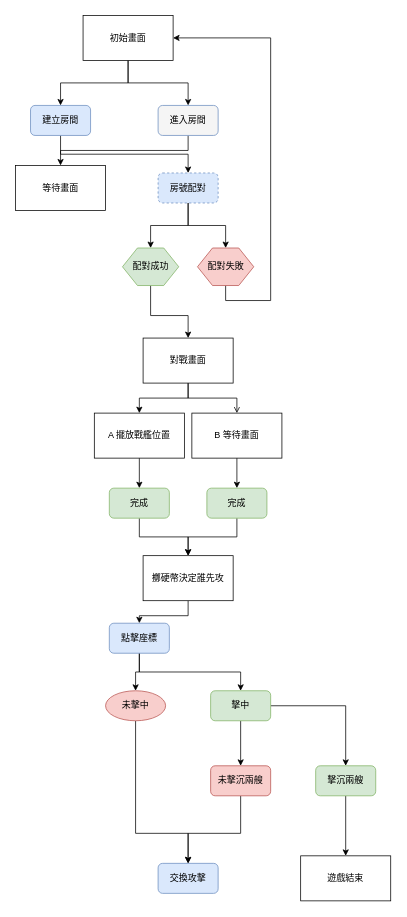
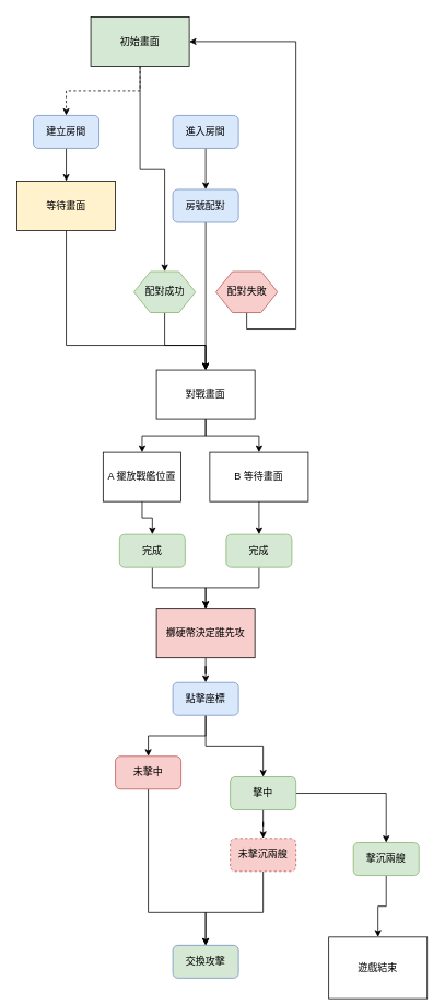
- <mxCell id="4" value="初始畫面" style="rounded=0;whiteSpace=wrap;html=1;" parent="1" vertex="1"><mxGeometry x="110" y="20" width="120" height="60" as="geometry" /></mxCell>
+ <mxCell id="4" value="初始畫面" style="rounded=0;whiteSpace=wrap;html=1;fillColor=#d5e8d4;" parent="1" vertex="1"><mxGeometry x="110" y="20" width="120" height="60" as="geometry" /></mxCell>
- <mxCell id="2" style="edgeStyle=orthogonalEdgeStyle;rounded=0;orthogonalLoop=1;jettySize=auto;html=1;exitX=0.5;exitY=1;exitDx=0;exitDy=0;entryX=0.5;entryY=0;entryDx=0;entryDy=0;" parent="1" source="4" target="6" edge="1"><mxGeometry relative="1" as="geometry" /></mxCell>
+ <mxCell id="2" style="edgeStyle=orthogonalEdgeStyle;rounded=0;orthogonalLoop=1;jettySize=auto;html=1;exitX=0.5;exitY=1;exitDx=0;exitDy=0;entryX=0.5;entryY=0;entryDx=0;entryDy=0;dashed=1;" parent="1" source="4" target="6" edge="1"><mxGeometry relative="1" as="geometry" /></mxCell>
- <mxCell id="3" style="edgeStyle=orthogonalEdgeStyle;rounded=0;orthogonalLoop=1;jettySize=auto;html=1;exitX=0.5;exitY=1;exitDx=0;exitDy=0;" parent="1" source="4" target="8" edge="1"><mxGeometry relative="1" as="geometry" /></mxCell>
+ <mxCell id="3" style="edgeStyle=orthogonalEdgeStyle;rounded=0;orthogonalLoop=1;jettySize=auto;html=1;exitX=0.5;exitY=1;exitDx=0;exitDy=0;" parent="1" source="4" target="15" edge="1"><mxGeometry relative="1" as="geometry" /></mxCell>
- <mxCell id="8" value="進入房間" style="rounded=1;whiteSpace=wrap;html=1;fillColor=#f5f5f5;strokeColor=#6c8ebf;" parent="1" vertex="1"><mxGeometry x="210" y="140" width="80" height="40" as="geometry" /></mxCell>
+ <mxCell id="8" value="進入房間" style="rounded=1;whiteSpace=wrap;html=1;fillColor=#dae8fc;strokeColor=#6c8ebf;" parent="1" vertex="1"><mxGeometry x="210" y="140" width="80" height="40" as="geometry" /></mxCell>
- <mxCell id="7" style="edgeStyle=orthogonalEdgeStyle;rounded=0;orthogonalLoop=1;jettySize=auto;html=1;exitX=0.5;exitY=1;exitDx=0;exitDy=0;" parent="1" source="8" target="10" edge="1"><mxGeometry relative="1" as="geometry" /></mxCell>
+ <mxCell id="7" style="edgeStyle=orthogonalEdgeStyle;rounded=0;orthogonalLoop=1;jettySize=auto;html=1;exitX=0.5;exitY=1;exitDx=0;exitDy=0;entryX=0.5;entryY=0;entryDx=0;entryDy=0;" parent="1" source="8" target="13" edge="1"><mxGeometry relative="1" as="geometry" /></mxCell>
- <mxCell id="5" style="edgeStyle=orthogonalEdgeStyle;rounded=0;orthogonalLoop=1;jettySize=auto;html=1;exitX=0.5;exitY=1;exitDx=0;exitDy=0;" parent="1" source="6" target="13" edge="1"><mxGeometry relative="1" as="geometry" /></mxCell>
+ <mxCell id="5" style="edgeStyle=orthogonalEdgeStyle;rounded=0;orthogonalLoop=1;jettySize=auto;html=1;exitX=0.5;exitY=1;exitDx=0;exitDy=0;" parent="1" source="6" target="10" edge="1"><mxGeometry relative="1" as="geometry" /></mxCell>
- <mxCell id="10" value="等待畫面" style="rounded=0;whiteSpace=wrap;html=1;" parent="1" vertex="1"><mxGeometry x="20" y="220" width="120" height="60" as="geometry" /></mxCell>
+ <mxCell id="10" value="等待畫面" style="rounded=0;whiteSpace=wrap;html=1;fillColor=#fff2cc;" parent="1" vertex="1"><mxGeometry x="20" y="220" width="120" height="60" as="geometry" /></mxCell>
- <mxCell id="13" value="房號配對" style="rounded=1;whiteSpace=wrap;html=1;fillColor=#dae8fc;strokeColor=#6c8ebf;dashed=1;" parent="1" vertex="1"><mxGeometry x="210" y="230" width="80" height="40" as="geometry" /></mxCell>
+ <mxCell id="13" value="房號配對" style="rounded=1;whiteSpace=wrap;html=1;fillColor=#dae8fc;strokeColor=#6c8ebf;" parent="1" vertex="1"><mxGeometry x="210" y="230" width="80" height="40" as="geometry" /></mxCell>
- <mxCell id="11" style="edgeStyle=orthogonalEdgeStyle;rounded=0;orthogonalLoop=1;jettySize=auto;html=1;exitX=0.5;exitY=1;exitDx=0;exitDy=0;" parent="1" source="13" target="15" edge="1"><mxGeometry relative="1" as="geometry" /></mxCell>
+ <mxCell id="11" style="edgeStyle=orthogonalEdgeStyle;rounded=0;orthogonalLoop=1;jettySize=auto;html=1;exitX=0.5;exitY=1;exitDx=0;exitDy=0;" parent="1" source="13" target="20" edge="1"><mxGeometry relative="1" as="geometry" /></mxCell>
- <mxCell id="12" style="edgeStyle=orthogonalEdgeStyle;rounded=0;orthogonalLoop=1;jettySize=auto;html=1;exitX=0.5;exitY=1;exitDx=0;exitDy=0;entryX=0.5;entryY=0;entryDx=0;entryDy=0;" parent="1" source="13" target="17" edge="1"><mxGeometry relative="1" as="geometry" /></mxCell>
+ <mxCell id="9" style="edgeStyle=orthogonalEdgeStyle;rounded=0;orthogonalLoop=1;jettySize=auto;html=1;exitX=0.5;exitY=1;exitDx=0;exitDy=0;entryX=0.5;entryY=0;entryDx=0;entryDy=0;" parent="1" source="10" target="20" edge="1"><mxGeometry relative="1" as="geometry"><Array as="points"><mxPoint x="80" y="420" /><mxPoint x="250" y="420" /></Array></mxGeometry></mxCell>
- <mxCell id="19" style="edgeStyle=orthogonalEdgeStyle;rounded=0;orthogonalLoop=1;jettySize=auto;html=1;exitX=0.5;exitY=1;exitDx=0;exitDy=0;endArrow=open;" parent="1" source="20" target="26" edge="1"><mxGeometry relative="1" as="geometry" /></mxCell>
+ <mxCell id="19" style="edgeStyle=orthogonalEdgeStyle;rounded=0;orthogonalLoop=1;jettySize=auto;html=1;exitX=0.5;exitY=1;exitDx=0;exitDy=0;" parent="1" source="20" target="26" edge="1"><mxGeometry relative="1" as="geometry" /></mxCell>
- <mxCell id="22" value="A 擺放戰艦位置" style="rounded=0;whiteSpace=wrap;html=1;" parent="1" vertex="1"><mxGeometry x="125" y="550" width="120" height="60" as="geometry" /></mxCell>
+ <mxCell id="22" value="A 擺放戰艦位置" style="rounded=0;whiteSpace=wrap;html=1;" parent="1" vertex="1"><mxGeometry x="125" y="550" width="95" height="60" as="geometry" /></mxCell>
- <mxCell id="30" value="擲硬幣決定誰先攻" style="rounded=0;whiteSpace=wrap;html=1;" parent="1" vertex="1"><mxGeometry x="190" y="740" width="120" height="60" as="geometry" /></mxCell>
+ <mxCell id="30" value="擲硬幣決定誰先攻" style="rounded=0;whiteSpace=wrap;html=1;fillColor=#f8cecc;" parent="1" vertex="1"><mxGeometry x="190" y="740" width="120" height="60" as="geometry" /></mxCell>
- <mxCell id="33" value="點擊座標" style="rounded=1;whiteSpace=wrap;html=1;fillColor=#dae8fc;strokeColor=#6c8ebf;" parent="1" vertex="1"><mxGeometry x="145" y="830" width="80" height="40" as="geometry" /></mxCell>
+ <mxCell id="33" value="點擊座標" style="rounded=1;whiteSpace=wrap;html=1;fillColor=#dae8fc;strokeColor=#6c8ebf;" parent="1" vertex="1"><mxGeometry x="210" y="830" width="80" height="40" as="geometry" /></mxCell>
- <mxCell id="38" value="未擊中" style="ellipse;whiteSpace=wrap;html=1;fillColor=#f8cecc;strokeColor=#b85450;" parent="1" vertex="1"><mxGeometry x="140" y="920" width="80" height="40" as="geometry" /></mxCell>
+ <mxCell id="38" value="未擊中" style="rounded=1;whiteSpace=wrap;html=1;fillColor=#f8cecc;strokeColor=#b85450;" parent="1" vertex="1"><mxGeometry x="140" y="920" width="80" height="40" as="geometry" /></mxCell>
- <mxCell id="36" value="擊中" style="rounded=1;whiteSpace=wrap;html=1;fillColor=#d5e8d4;strokeColor=#82b366;" parent="1" vertex="1"><mxGeometry x="280" y="920" width="80" height="40" as="geometry" /></mxCell>
+ <mxCell id="36" value="擊中" style="rounded=1;whiteSpace=wrap;html=1;fillColor=#d5e8d4;strokeColor=#82b366;" parent="1" vertex="1"><mxGeometry x="280" y="945" width="80" height="40" as="geometry" /></mxCell>
- <mxCell id="43" value="未擊沉兩艘" style="rounded=1;whiteSpace=wrap;html=1;fillColor=#f8cecc;strokeColor=#b85450;" parent="1" vertex="1"><mxGeometry x="280" y="1020" width="80" height="40" as="geometry" /></mxCell>
+ <mxCell id="43" value="未擊沉兩艘" style="rounded=1;whiteSpace=wrap;html=1;fillColor=#f8cecc;strokeColor=#b85450;dashed=1;" parent="1" vertex="1"><mxGeometry x="280" y="1020" width="80" height="40" as="geometry" /></mxCell>
- <mxCell id="41" value="擊沉兩艘" style="rounded=1;whiteSpace=wrap;html=1;fillColor=#d5e8d4;strokeColor=#82b366;" parent="1" vertex="1"><mxGeometry x="420" y="1020" width="80" height="40" as="geometry" /></mxCell>
+ <mxCell id="41" value="擊沉兩艘" style="rounded=1;whiteSpace=wrap;html=1;fillColor=#d5e8d4;strokeColor=#82b366;" parent="1" vertex="1"><mxGeometry x="430" y="1025" width="80" height="40" as="geometry" /></mxCell>
- <mxCell id="39" value="交換攻擊" style="rounded=1;whiteSpace=wrap;html=1;fillColor=#dae8fc;strokeColor=#6c8ebf;" parent="1" vertex="1"><mxGeometry x="210" y="1150" width="80" height="40" as="geometry" /></mxCell>
+ <mxCell id="39" value="交換攻擊" style="rounded=1;whiteSpace=wrap;html=1;fillColor=#d5e8d4;strokeColor=#6c8ebf;" parent="1" vertex="1"><mxGeometry x="210" y="1150" width="80" height="40" as="geometry" /></mxCell>
- <mxCell id="44" value="遊戲結束" style="rounded=0;whiteSpace=wrap;html=1;" parent="1" vertex="1"><mxGeometry x="400" y="1140" width="120" height="60" as="geometry" /></mxCell>
+ <mxCell id="44" value="遊戲結束" style="rounded=0;whiteSpace=wrap;html=1;" parent="1" vertex="1"><mxGeometry x="400" y="1140" width="120" height="75" as="geometry" /></mxCell>
